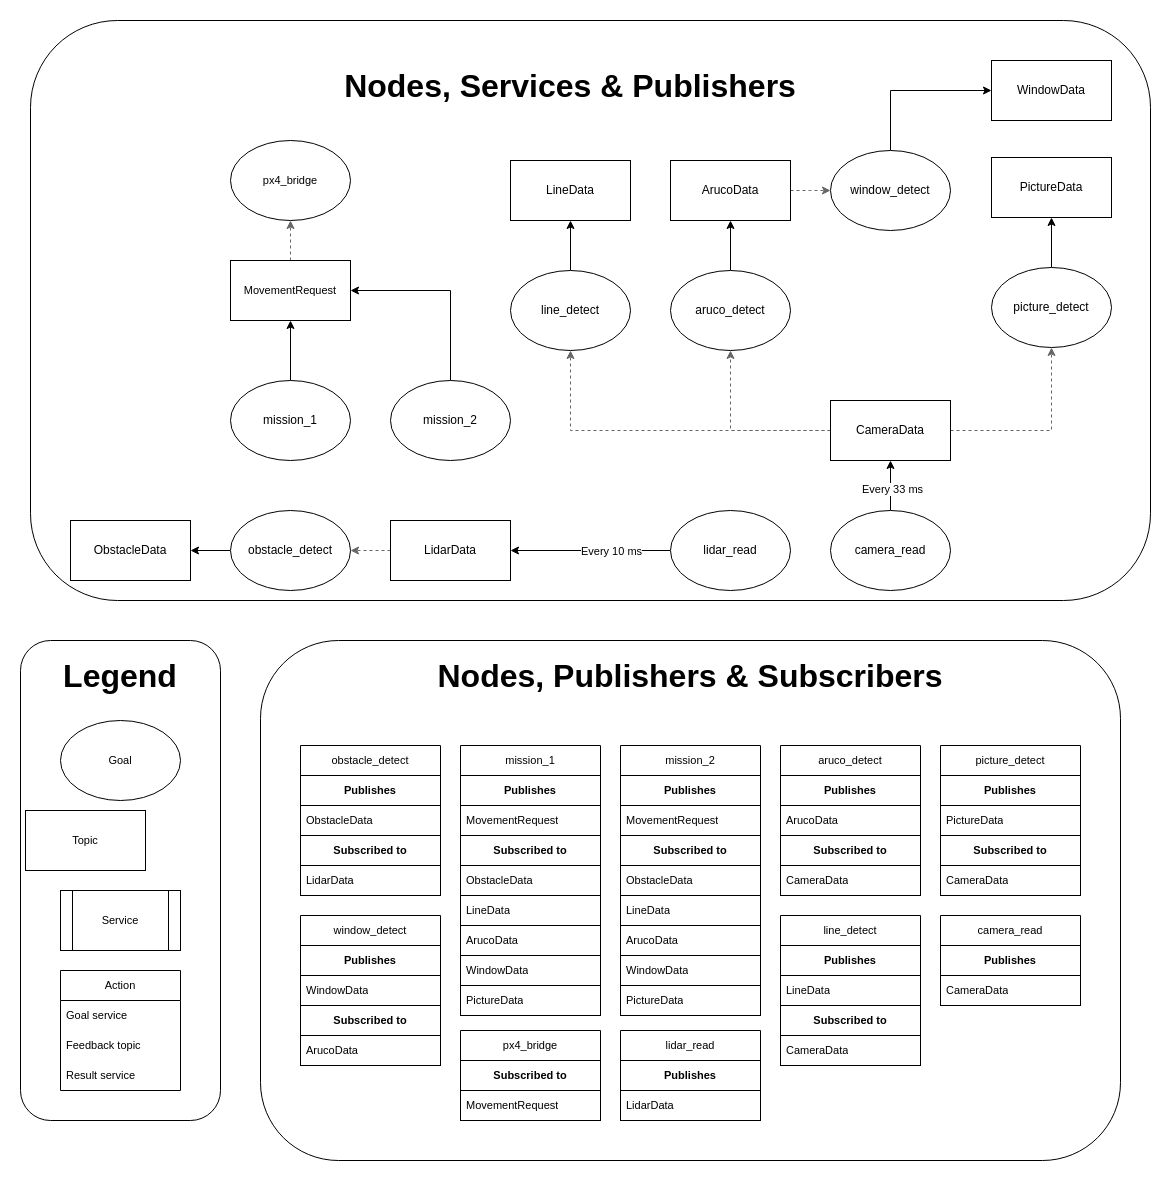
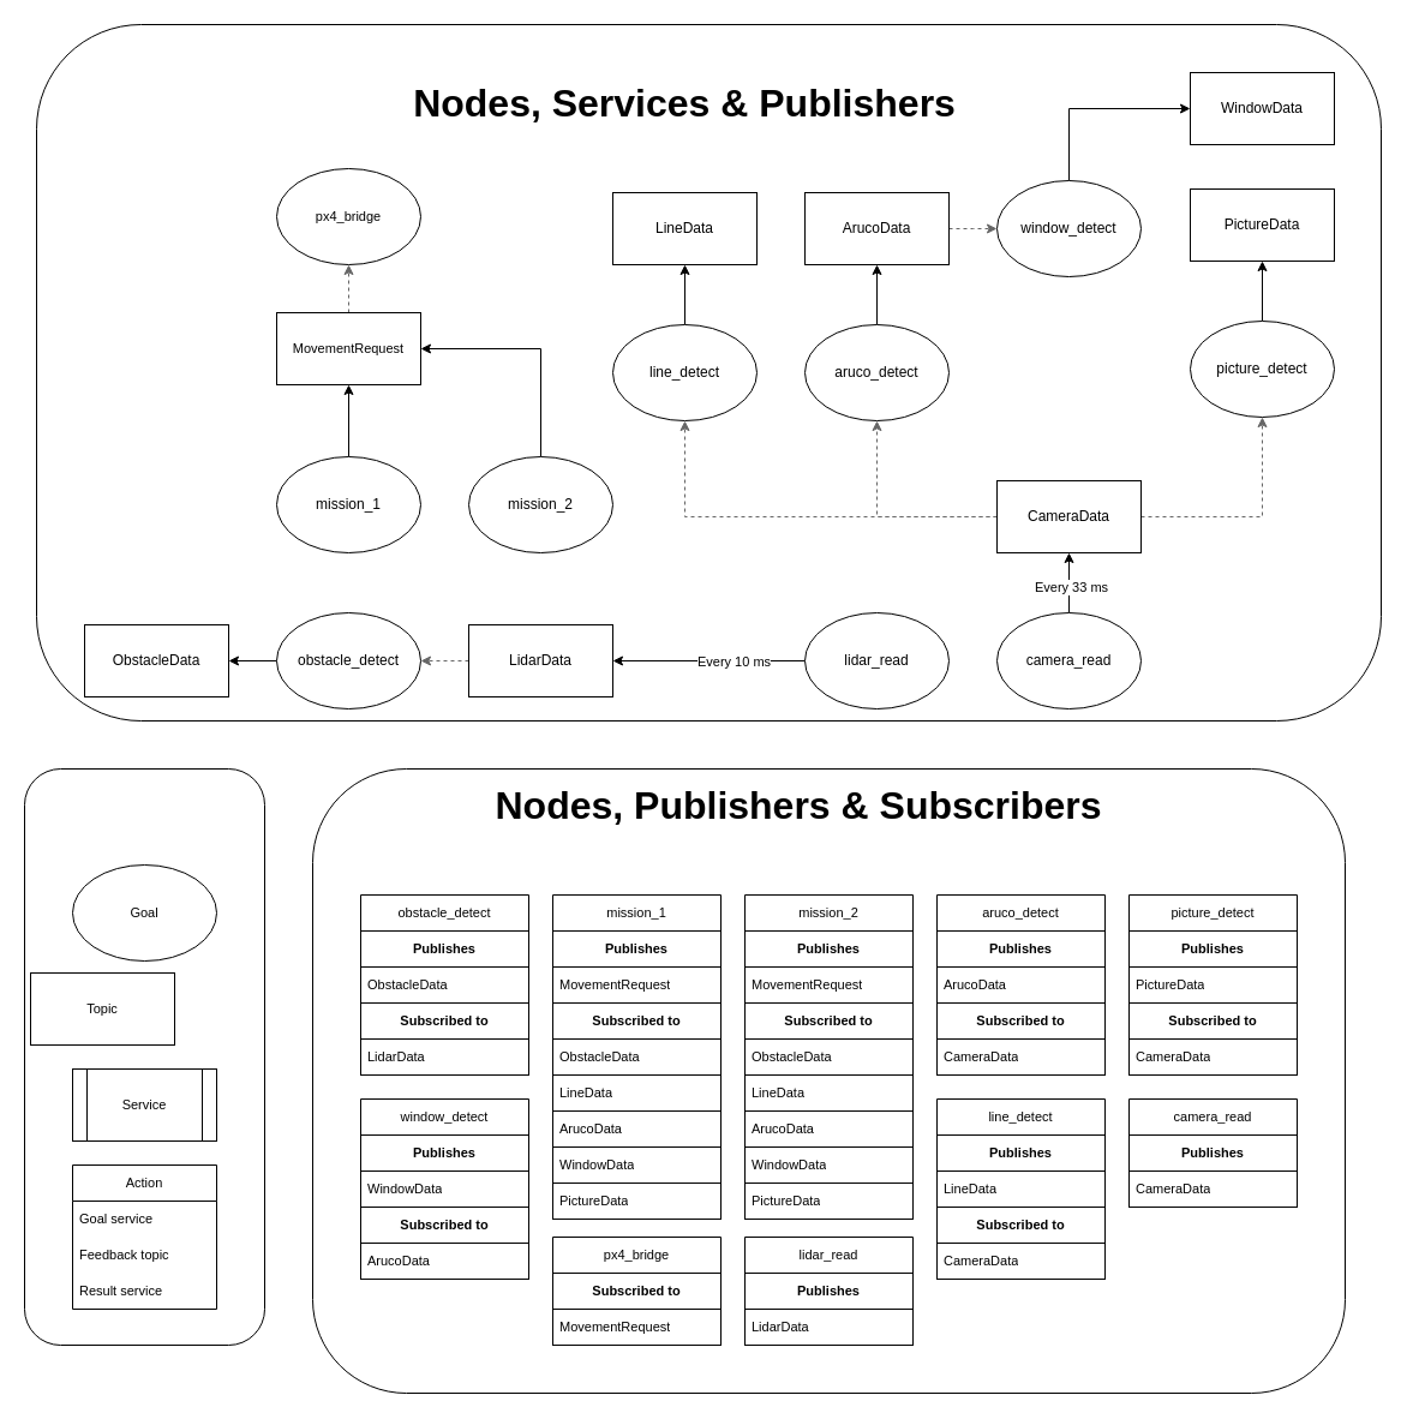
- <mxCell id="36" value="&lt;h1 style=&quot;margin-top: 0px;&quot;&gt;Legend&lt;br&gt;&lt;/h1&gt;" style="text;html=1;whiteSpace=wrap;overflow=hidden;rounded=0;fontFamily=Helvetica;fontSize=16;fontColor=default;labelBackgroundColor=none;fillColor=none;align=center;verticalAlign=top;" parent="1" vertex="1"><mxGeometry x="20" y="650" width="200" height="60" as="geometry" /></mxCell>
- <mxCell id="97" value="&lt;h1 style=&quot;margin-top: 0px;&quot;&gt;Nodes, Publishers &amp;amp; Subscribers&lt;br&gt;&lt;/h1&gt;" style="text;html=1;whiteSpace=wrap;overflow=hidden;rounded=0;fontFamily=Helvetica;fontSize=16;fontColor=default;labelBackgroundColor=none;fillColor=none;align=center;verticalAlign=top;" parent="1" vertex="1"><mxGeometry x="390" y="650" width="600" height="60" as="geometry" /></mxCell>
+ <mxCell id="97" value="&lt;h1 style=&quot;margin-top: 0px;&quot;&gt;Nodes, Publishers &amp;amp; Subscribers&lt;br&gt;&lt;/h1&gt;" style="text;html=1;whiteSpace=wrap;overflow=hidden;rounded=0;fontFamily=Helvetica;fontSize=16;fontColor=default;labelBackgroundColor=none;fillColor=none;align=center;verticalAlign=top;" parent="1" vertex="1"><mxGeometry x="365" y="645" width="600" height="60" as="geometry" /></mxCell>
